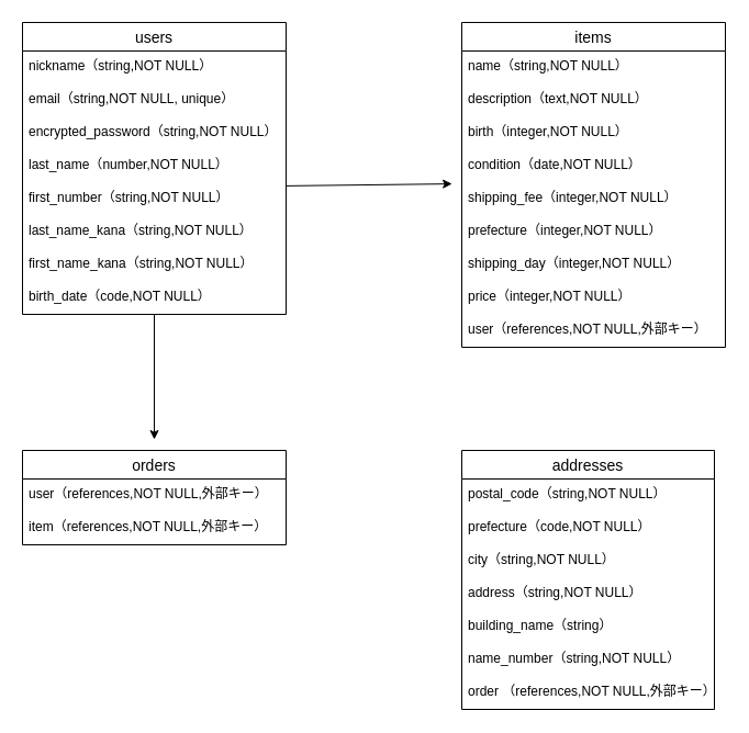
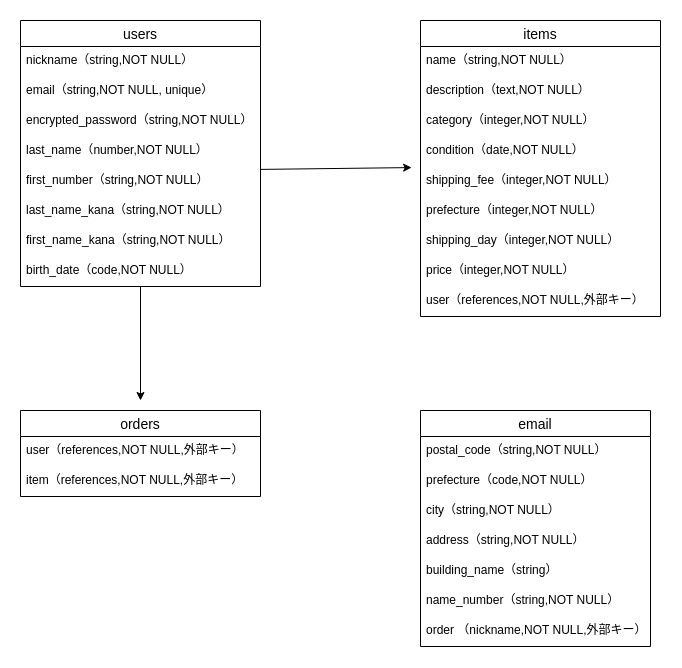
- <mxCell id="16" value="birth（&lt;span style=&quot;color: rgb(0, 0, 0);&quot;&gt;&lt;span style=&quot;color: rgb(0, 0, 0);&quot;&gt;integer,&lt;/span&gt;NOT NULL）&lt;/span&gt;" style="text;strokeColor=none;fillColor=none;spacingLeft=4;spacingRight=4;overflow=hidden;rotatable=0;points=[[0,0.5],[1,0.5]];portConstraint=eastwest;fontSize=12;whiteSpace=wrap;html=1;" parent="13" vertex="1"><mxGeometry y="86" width="240" height="30" as="geometry" /></mxCell>
+ <mxCell id="16" value="category（&lt;span style=&quot;color: rgb(0, 0, 0);&quot;&gt;&lt;span style=&quot;color: rgb(0, 0, 0);&quot;&gt;integer,&lt;/span&gt;NOT NULL）&lt;/span&gt;" style="text;strokeColor=none;fillColor=none;spacingLeft=4;spacingRight=4;overflow=hidden;rotatable=0;points=[[0,0.5],[1,0.5]];portConstraint=eastwest;fontSize=12;whiteSpace=wrap;html=1;" parent="13" vertex="1"><mxGeometry y="86" width="240" height="30" as="geometry" /></mxCell>
- <mxCell id="26" value="addresses" style="swimlane;fontStyle=0;childLayout=stackLayout;horizontal=1;startSize=26;horizontalStack=0;resizeParent=1;resizeParentMax=0;resizeLast=0;collapsible=1;marginBottom=0;align=center;fontSize=14;" vertex="1" parent="1"><mxGeometry x="420" y="410" width="230" height="236" as="geometry" /></mxCell>
+ <mxCell id="26" value="email" style="swimlane;fontStyle=0;childLayout=stackLayout;horizontal=1;startSize=26;horizontalStack=0;resizeParent=1;resizeParentMax=0;resizeLast=0;collapsible=1;marginBottom=0;align=center;fontSize=14;" vertex="1" parent="1"><mxGeometry x="420" y="410" width="230" height="236" as="geometry" /></mxCell>
- <mxCell id="33" value="order&amp;nbsp;&lt;span style=&quot;color: rgb(0, 0, 0);&quot;&gt;（references,&lt;/span&gt;&lt;span style=&quot;color: rgb(0, 0, 0);&quot;&gt;NOT NULL,外部キー）&lt;/span&gt;" style="text;strokeColor=none;fillColor=none;spacingLeft=4;spacingRight=4;overflow=hidden;rotatable=0;points=[[0,0.5],[1,0.5]];portConstraint=eastwest;fontSize=12;whiteSpace=wrap;html=1;" vertex="1" parent="26"><mxGeometry y="206" width="230" height="30" as="geometry" /></mxCell>
+ <mxCell id="33" value="order&amp;nbsp;&lt;span style=&quot;color: rgb(0, 0, 0);&quot;&gt;（nickname,&lt;/span&gt;&lt;span style=&quot;color: rgb(0, 0, 0);&quot;&gt;NOT NULL,外部キー）&lt;/span&gt;" style="text;strokeColor=none;fillColor=none;spacingLeft=4;spacingRight=4;overflow=hidden;rotatable=0;points=[[0,0.5],[1,0.5]];portConstraint=eastwest;fontSize=12;whiteSpace=wrap;html=1;" vertex="1" parent="26"><mxGeometry y="206" width="230" height="30" as="geometry" /></mxCell>
